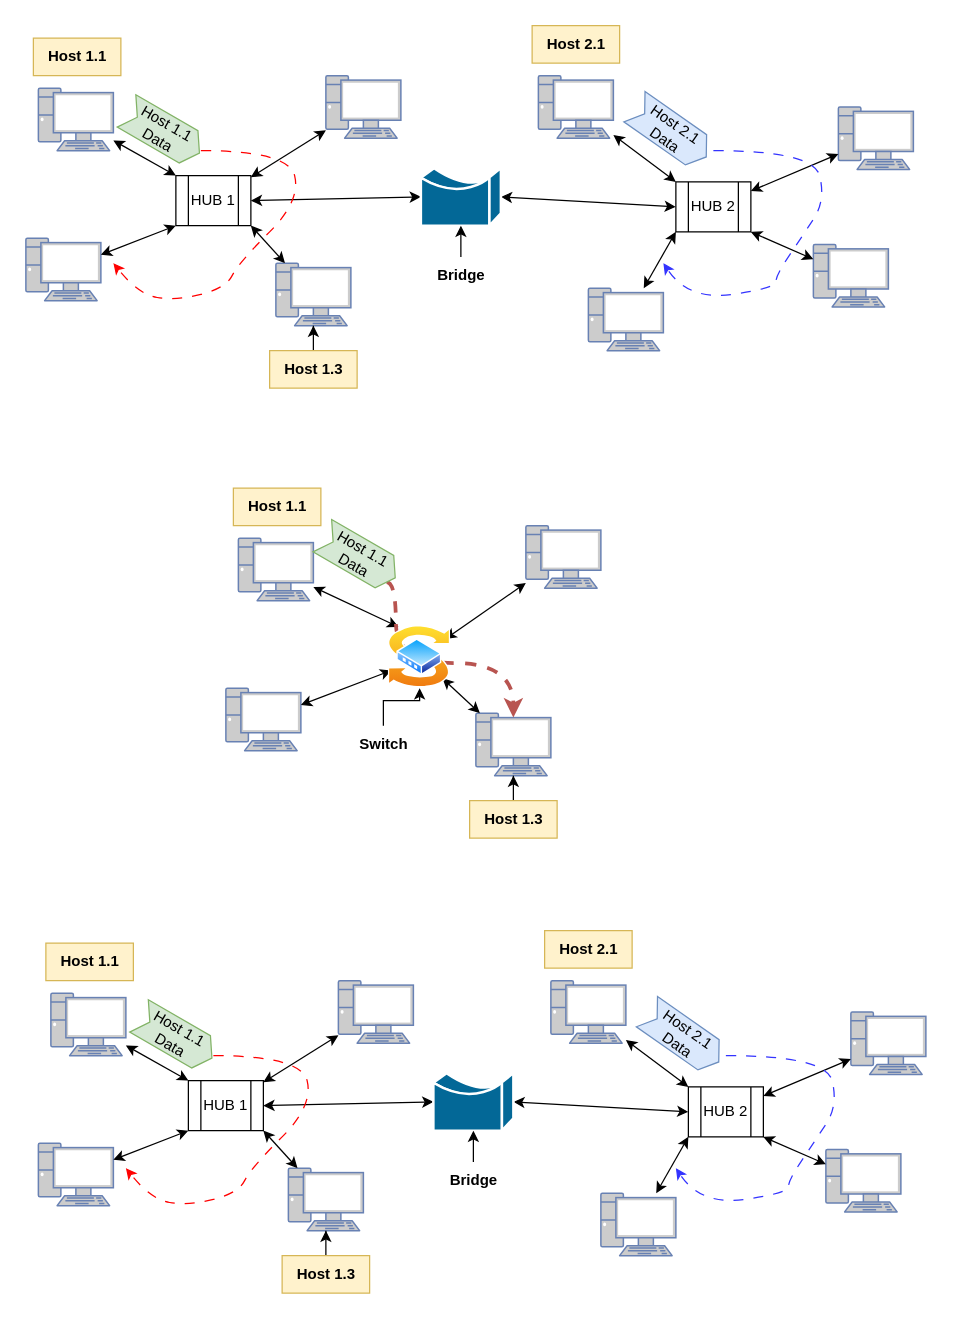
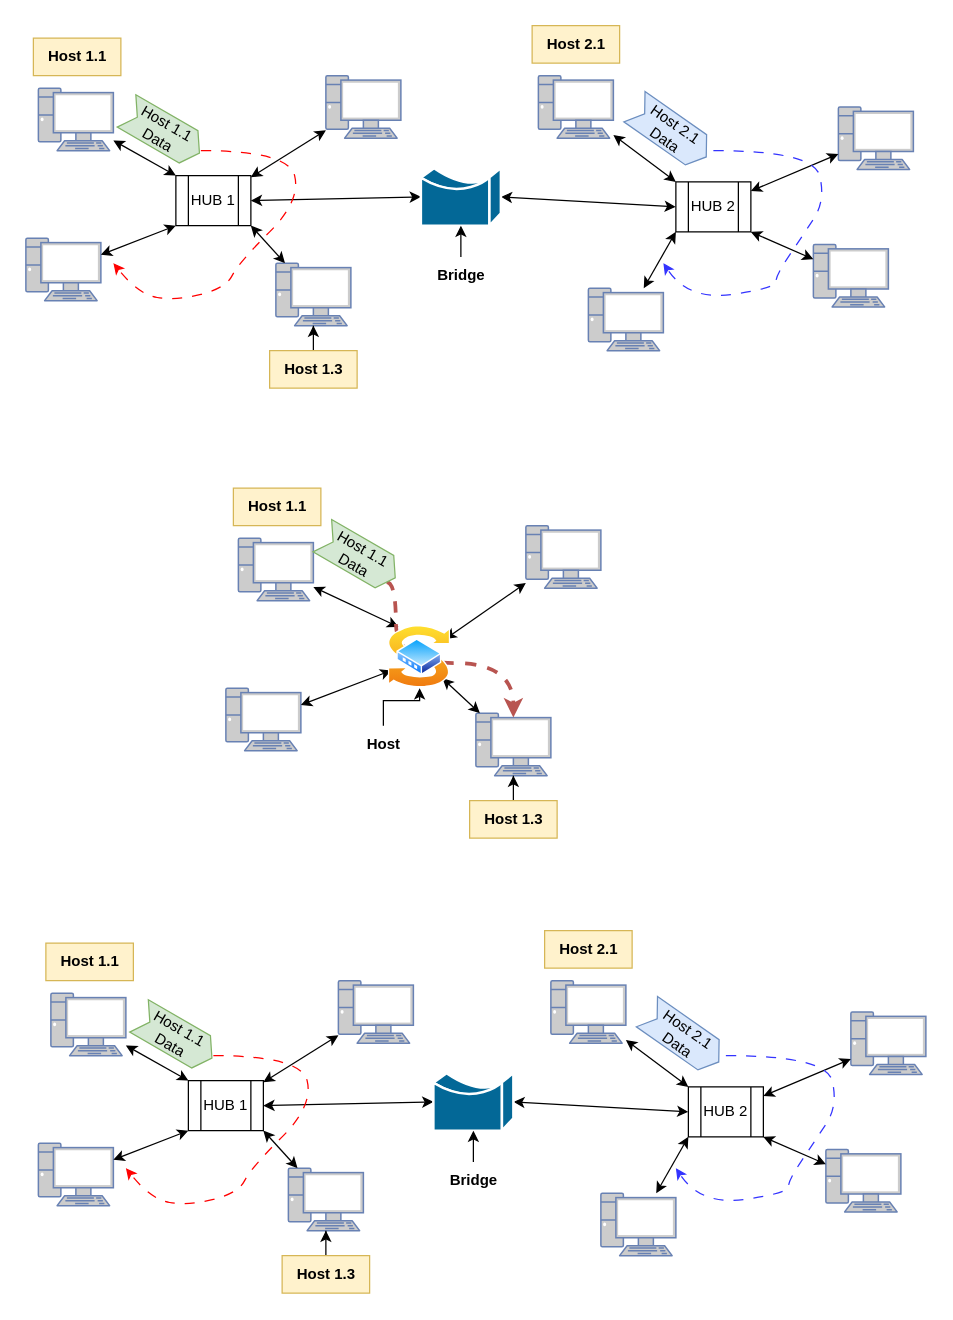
- <mxCell id="17" value="&lt;b&gt;Switch&lt;/b&gt;" style="text;html=1;align=center;verticalAlign=middle;resizable=0;points=[];autosize=1;strokeColor=none;fillColor=none;" vertex="1" parent="1"><mxGeometry x="276" y="580" width="60" height="30" as="geometry" /></mxCell>
+ <mxCell id="17" value="&lt;b&gt;Host&lt;/b&gt;" style="text;html=1;align=center;verticalAlign=middle;resizable=0;points=[];autosize=1;strokeColor=none;fillColor=none;" vertex="1" parent="1"><mxGeometry x="276" y="580" width="60" height="30" as="geometry" /></mxCell>
